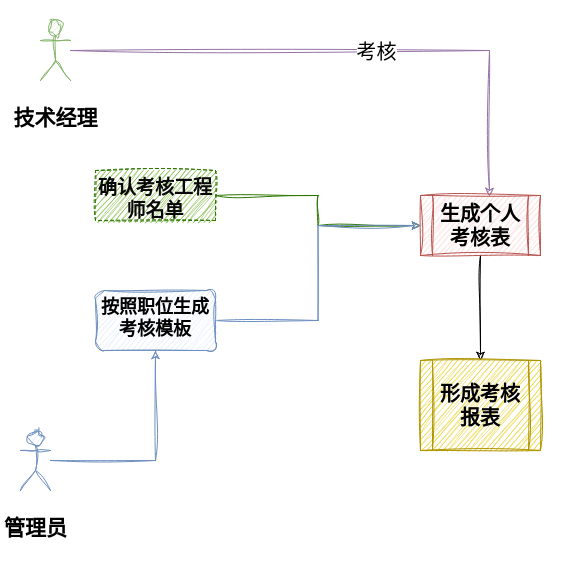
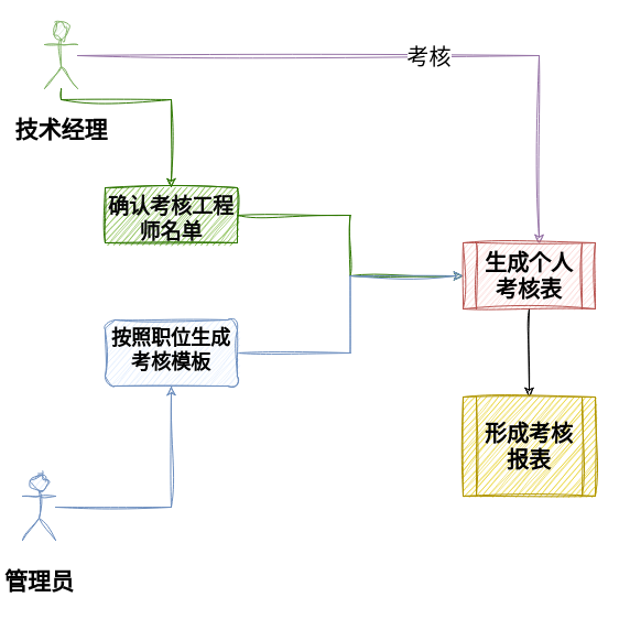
+ <mxCell id="2" value="" style="edgeStyle=orthogonalEdgeStyle;rounded=0;orthogonalLoop=1;jettySize=auto;html=1;sketch=1;curveFitting=1;jiggle=2;fillColor=#60a917;strokeColor=#2D7600;" edge="1" parent="1" source="5" target="7"><mxGeometry relative="1" as="geometry"><Array as="points"><mxPoint x="55" y="90" /><mxPoint x="155" y="90" /></Array></mxGeometry></mxCell>
- <mxCell id="7" value="确认考核工程师名单" style="whiteSpace=wrap;html=1;verticalAlign=top;sketch=1;curveFitting=1;jiggle=2;fontFamily=方正徐静蕾体;fontSource=http%3A%2F%2Fwww.ps3000.com%2Ffonts%2F%25E6%2596%25B9%25E6%25AD%25A3%25E9%259D%2599%25E8%2595%25BE%25E7%25AE%2580%25E4%25BD%2593_%25E5%25BE%2590%25E9%259D%2599%25E8%2595%25BE%25E6%2589%258B%25E5%2586%2599%25E4%25BD%2593.fon;fontSize=19;fontStyle=1;fillColor=#60a917;fontColor=#080808;strokeColor=#2D7600;labelBackgroundColor=none;labelBorderColor=none;dashed=1;" vertex="1" parent="1"><mxGeometry x="95" y="170" width="120" height="50" as="geometry" /></mxCell>
+ <mxCell id="7" value="确认考核工程师名单" style="whiteSpace=wrap;html=1;verticalAlign=top;sketch=1;curveFitting=1;jiggle=2;fontFamily=方正徐静蕾体;fontSource=http%3A%2F%2Fwww.ps3000.com%2Ffonts%2F%25E6%2596%25B9%25E6%25AD%25A3%25E9%259D%2599%25E8%2595%25BE%25E7%25AE%2580%25E4%25BD%2593_%25E5%25BE%2590%25E9%259D%2599%25E8%2595%25BE%25E6%2589%258B%25E5%2586%2599%25E4%25BD%2593.fon;fontSize=19;fontStyle=1;fillColor=#60a917;fontColor=#080808;strokeColor=#2D7600;labelBackgroundColor=none;labelBorderColor=none;" vertex="1" parent="1"><mxGeometry x="95" y="170" width="120" height="50" as="geometry" /></mxCell>
- <mxCell id="13" value="&lt;font data-font-src=&quot;http://www.ps3000.com/fonts/%E6%96%B9%E6%AD%A3%E9%9D%99%E8%95%BE%E7%AE%80%E4%BD%93_%E5%BE%90%E9%9D%99%E8%95%BE%E6%89%8B%E5%86%99%E4%BD%93.fon&quot; face=&quot;方正徐静蕾体&quot;&gt;生成个人考核表&lt;/font&gt;" style="shape=process;whiteSpace=wrap;html=1;backgroundOutline=1;sketch=1;hachureGap=4;jiggle=2;curveFitting=1;fontFamily=Architects Daughter;fontSource=https%3A%2F%2Ffonts.googleapis.com%2Fcss%3Ffamily%3DArchitects%2BDaughter;fontSize=20;fillColor=#f8cecc;strokeColor=#b85450;fontStyle=1" vertex="1" parent="1"><mxGeometry x="420" y="195" width="120" height="60" as="geometry" /></mxCell>
+ <mxCell id="13" value="&lt;font data-font-src=&quot;http://www.ps3000.com/fonts/%E6%96%B9%E6%AD%A3%E9%9D%99%E8%95%BE%E7%AE%80%E4%BD%93_%E5%BE%90%E9%9D%99%E8%95%BE%E6%89%8B%E5%86%99%E4%BD%93.fon&quot; face=&quot;方正徐静蕾体&quot;&gt;生成个人考核表&lt;/font&gt;" style="shape=process;whiteSpace=wrap;html=1;backgroundOutline=1;sketch=1;hachureGap=4;jiggle=2;curveFitting=1;fontFamily=Architects Daughter;fontSource=https%3A%2F%2Ffonts.googleapis.com%2Fcss%3Ffamily%3DArchitects%2BDaughter;fontSize=20;fillColor=#f8cecc;strokeColor=#b85450;fontStyle=1" vertex="1" parent="1"><mxGeometry x="420" y="220" width="120" height="60" as="geometry" /></mxCell>
